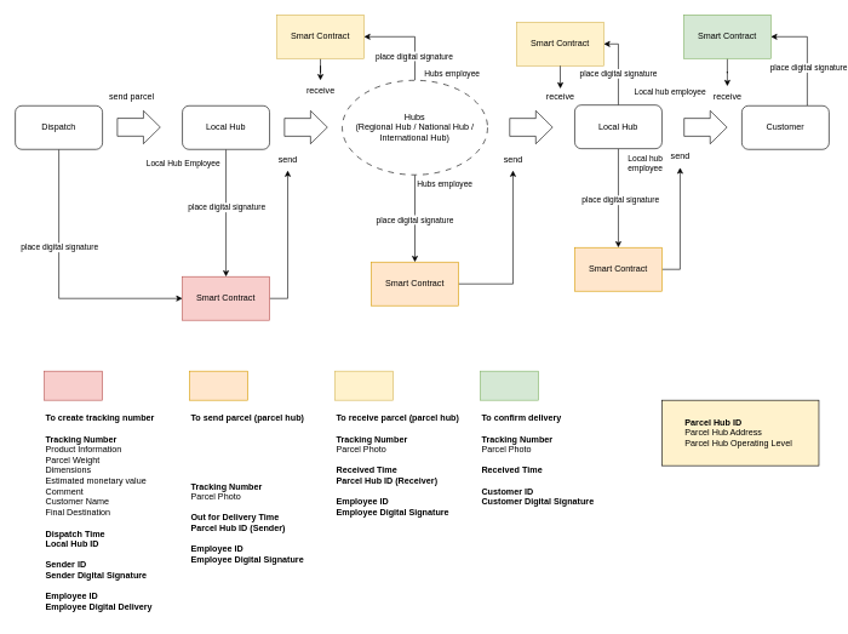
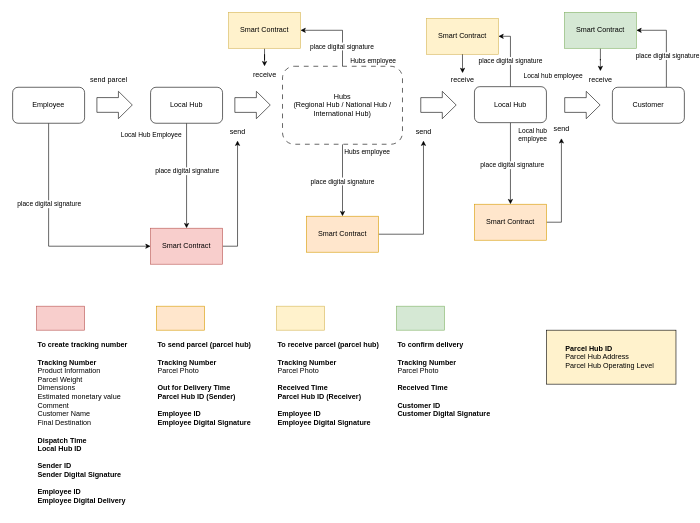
- <mxCell id="26" value="Dispatch" style="rounded=1;whiteSpace=wrap;html=1;" parent="1" vertex="1"><mxGeometry x="20" y="145" width="120" height="60" as="geometry" /></mxCell>
+ <mxCell id="26" value="Employee" style="rounded=1;whiteSpace=wrap;html=1;" parent="1" vertex="1"><mxGeometry x="20" y="145" width="120" height="60" as="geometry" /></mxCell>
- <mxCell id="17" value="Hubs&lt;div&gt;(Regional Hub / National Hub / International Hub)&lt;/div&gt;" style="ellipse;whiteSpace=wrap;html=1;dashed=1;dashPattern=8 8;" parent="1" vertex="1"><mxGeometry x="470" y="110" width="200" height="130" as="geometry" /></mxCell>
+ <mxCell id="17" value="Hubs&lt;div&gt;(Regional Hub / National Hub / International Hub)&lt;/div&gt;" style="rounded=1;whiteSpace=wrap;html=1;dashed=1;dashPattern=8 8;" parent="1" vertex="1"><mxGeometry x="470" y="110" width="200" height="130" as="geometry" /></mxCell>
- <mxCell id="58" value="&lt;b&gt;Tracking Number&lt;/b&gt;&lt;div&gt;Parcel Photo&lt;/div&gt;&lt;div&gt;&lt;br&gt;&lt;div&gt;&lt;b style=&quot;background-color: transparent; color: light-dark(rgb(0, 0, 0), rgb(255, 255, 255));&quot;&gt;Out for Delivery Time&lt;/b&gt;&lt;/div&gt;&lt;div&gt;&lt;b&gt;Parcel Hub ID (Sender)&lt;/b&gt;&lt;/div&gt;&lt;div&gt;&lt;b&gt;&lt;br&gt;&lt;/b&gt;&lt;div&gt;&lt;div&gt;&lt;span style=&quot;background-color: transparent; color: light-dark(rgb(0, 0, 0), rgb(255, 255, 255));&quot;&gt;&lt;b&gt;Employee ID&lt;/b&gt;&lt;/span&gt;&lt;/div&gt;&lt;/div&gt;&lt;div&gt;&lt;b&gt;Employee Digital Signature&lt;/b&gt;&lt;/div&gt;&lt;/div&gt;&lt;/div&gt;" style="text;html=1;align=left;verticalAlign=top;resizable=0;points=[];autosize=1;strokeColor=none;fillColor=none;" parent="1" vertex="1"><mxGeometry x="260" y="655" width="180" height="130" as="geometry" /></mxCell>
+ <mxCell id="58" value="&lt;b&gt;Tracking Number&lt;/b&gt;&lt;div&gt;Parcel Photo&lt;/div&gt;&lt;div&gt;&lt;br&gt;&lt;div&gt;&lt;b style=&quot;background-color: transparent; color: light-dark(rgb(0, 0, 0), rgb(255, 255, 255));&quot;&gt;Out for Delivery Time&lt;/b&gt;&lt;/div&gt;&lt;div&gt;&lt;b&gt;Parcel Hub ID (Sender)&lt;/b&gt;&lt;/div&gt;&lt;div&gt;&lt;b&gt;&lt;br&gt;&lt;/b&gt;&lt;div&gt;&lt;div&gt;&lt;span style=&quot;background-color: transparent; color: light-dark(rgb(0, 0, 0), rgb(255, 255, 255));&quot;&gt;&lt;b&gt;Employee ID&lt;/b&gt;&lt;/span&gt;&lt;/div&gt;&lt;/div&gt;&lt;div&gt;&lt;b&gt;Employee Digital Signature&lt;/b&gt;&lt;/div&gt;&lt;/div&gt;&lt;/div&gt;" style="text;html=1;align=left;verticalAlign=top;resizable=0;points=[];autosize=1;strokeColor=none;fillColor=none;" parent="1" vertex="1"><mxGeometry x="260" y="590" width="180" height="130" as="geometry" /></mxCell>
